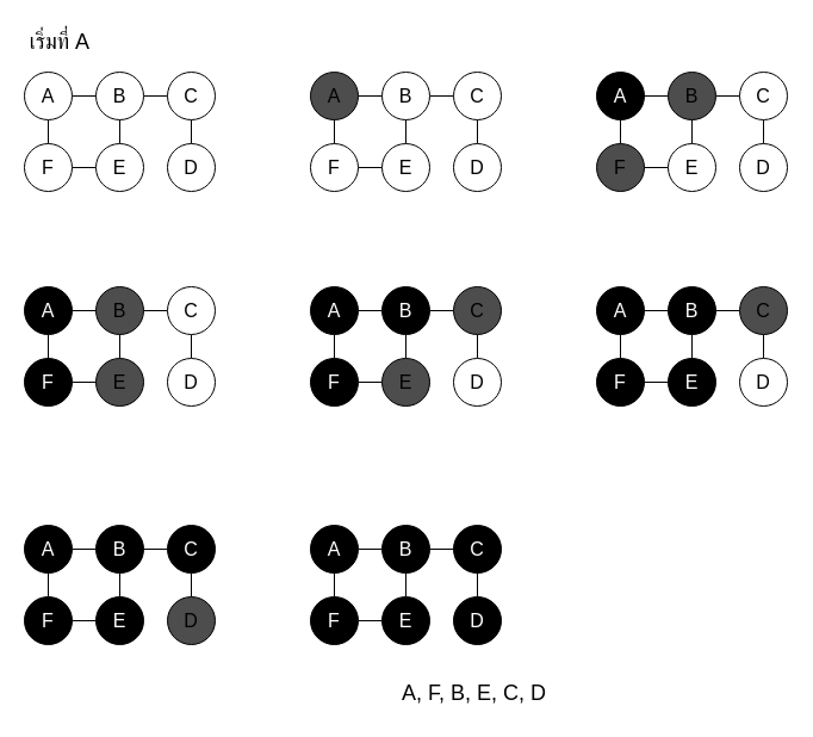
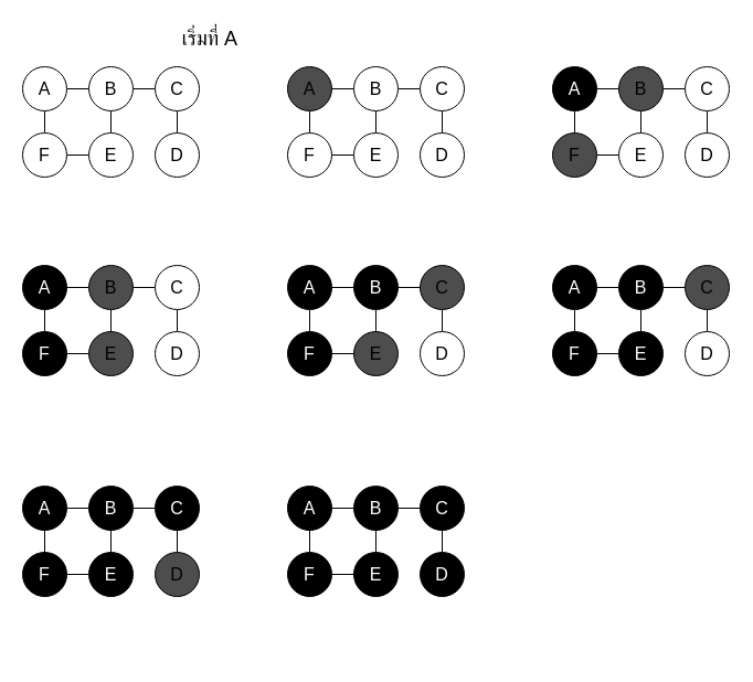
- <mxCell id="50" value="&lt;font color=&quot;#000000&quot;&gt;เริ่มที่ A&lt;/font&gt;" style="text;strokeColor=none;align=center;fillColor=none;html=1;verticalAlign=middle;whiteSpace=wrap;rounded=0;fontSize=18;fontColor=#FFFFFF;" vertex="1" parent="1"><mxGeometry x="20" y="20" width="60" height="30" as="geometry" /></mxCell>
+ <mxCell id="50" value="&lt;font color=&quot;#000000&quot;&gt;เริ่มที่ A&lt;/font&gt;" style="text;strokeColor=none;align=center;fillColor=none;html=1;verticalAlign=middle;whiteSpace=wrap;rounded=0;fontSize=18;fontColor=#FFFFFF;" vertex="1" parent="1"><mxGeometry x="160" y="20" width="60" height="30" as="geometry" /></mxCell>
- <mxCell id="99" value="&lt;font color=&quot;#000000&quot;&gt;A, F, B, E, C, D&lt;/font&gt;" style="text;strokeColor=none;align=center;fillColor=none;html=1;verticalAlign=middle;whiteSpace=wrap;rounded=0;fontSize=18;fontColor=#FFFFFF;" vertex="1" parent="1"><mxGeometry x="335" y="566" width="125" height="30" as="geometry" /></mxCell>
